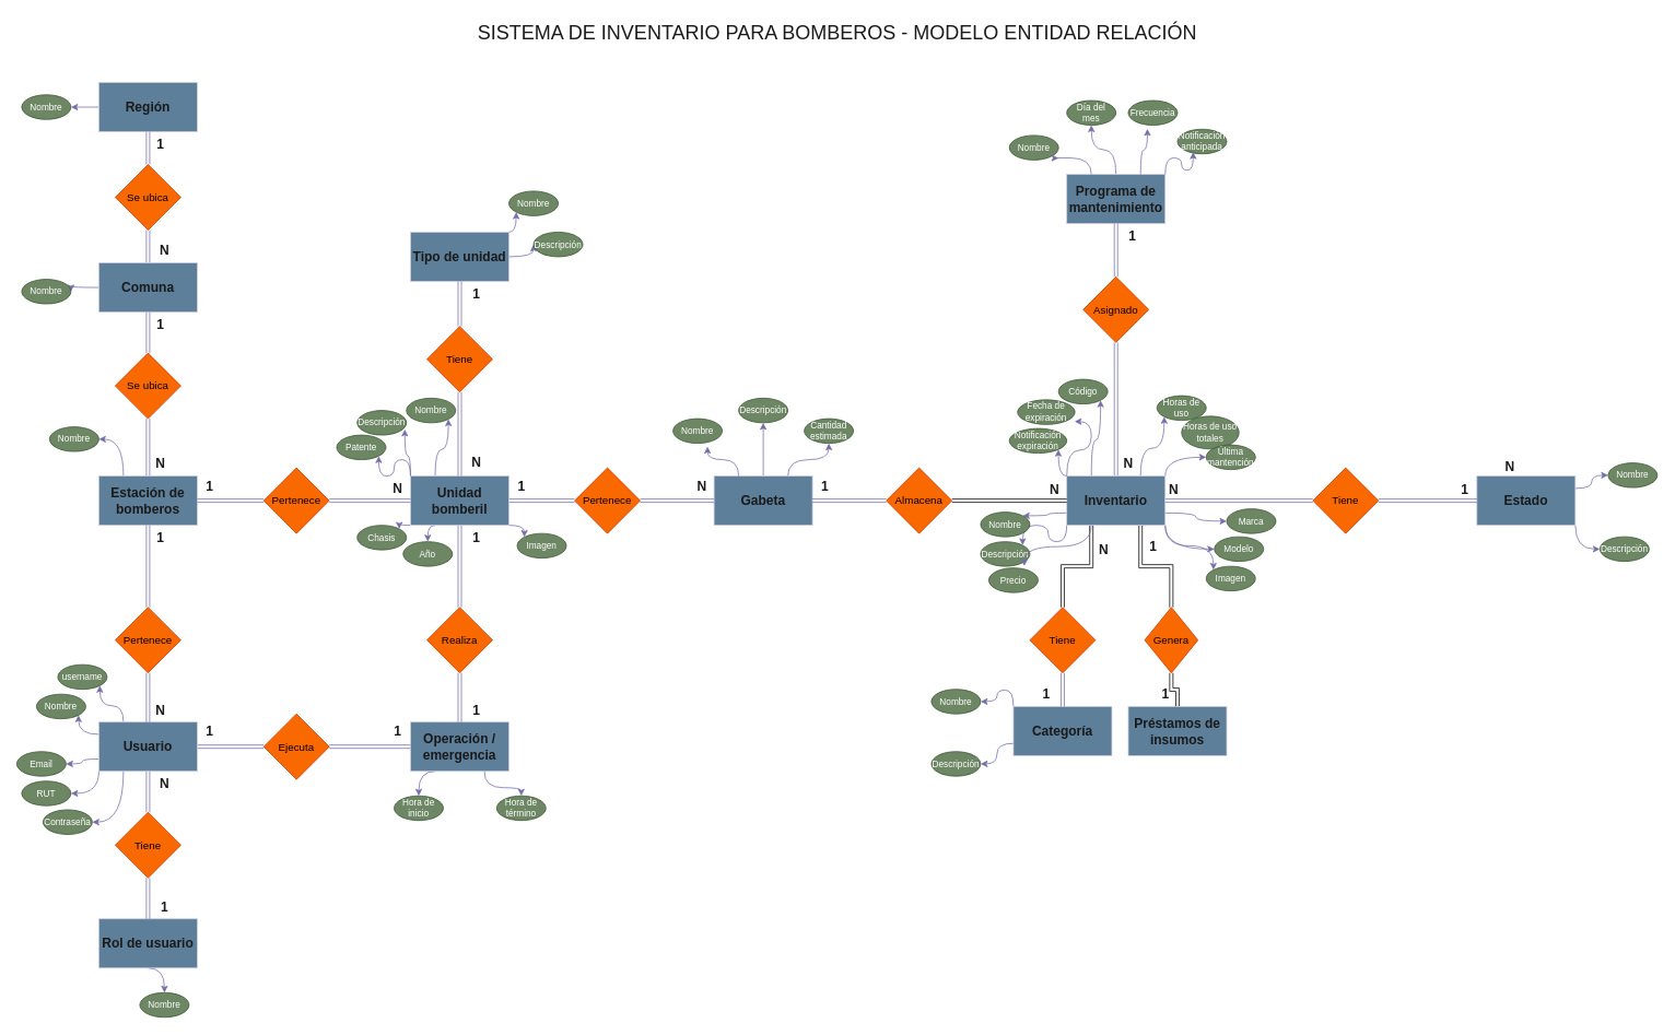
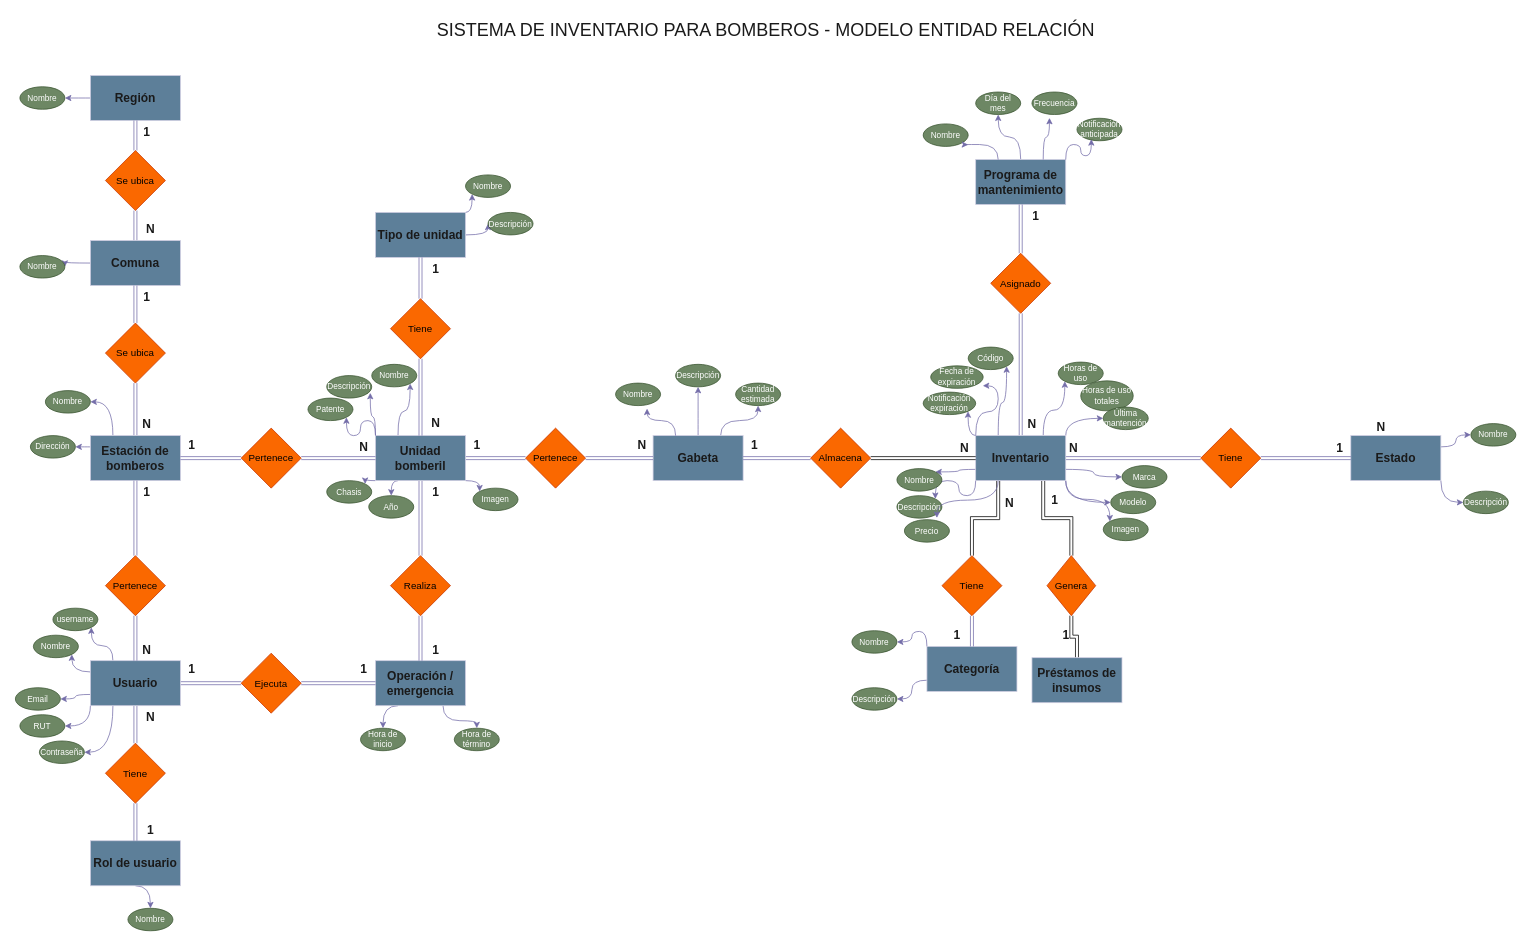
+ <mxCell id="99" value="Dirección" style="ellipse;whiteSpace=wrap;html=1;align=center;strokeColor=#3A5431;fontColor=#ffffff;fillColor=#6d8764;fontSize=11;" vertex="1" parent="1"><mxGeometry x="40" y="580" width="60" height="30" as="geometry" /></mxCell>
+ <mxCell id="11" style="edgeStyle=orthogonalEdgeStyle;curved=1;rounded=0;orthogonalLoop=1;jettySize=auto;html=1;exitX=0;exitY=0.25;exitDx=0;exitDy=0;entryX=1;entryY=0.5;entryDx=0;entryDy=0;strokeColor=#736CA8;fontColor=#1A1A1A;" edge="1" parent="1" source="12" target="99"><mxGeometry relative="1" as="geometry" /></mxCell>
- <mxCell id="170" value="Préstamos de insumos" style="rounded=0;whiteSpace=wrap;html=1;labelBackgroundColor=none;fillColor=#5D7F99;strokeColor=#D0CEE2;fontColor=#1A1A1A;fontSize=16;fontStyle=1" vertex="1" parent="1"><mxGeometry x="1375" y="861" width="120" height="60" as="geometry" /></mxCell>
+ <mxCell id="170" value="Préstamos de insumos" style="rounded=0;whiteSpace=wrap;html=1;labelBackgroundColor=none;fillColor=#5D7F99;strokeColor=#D0CEE2;fontColor=#1A1A1A;fontSize=16;fontStyle=1" vertex="1" parent="1"><mxGeometry x="1375" y="876" width="120" height="60" as="geometry" /></mxCell>
